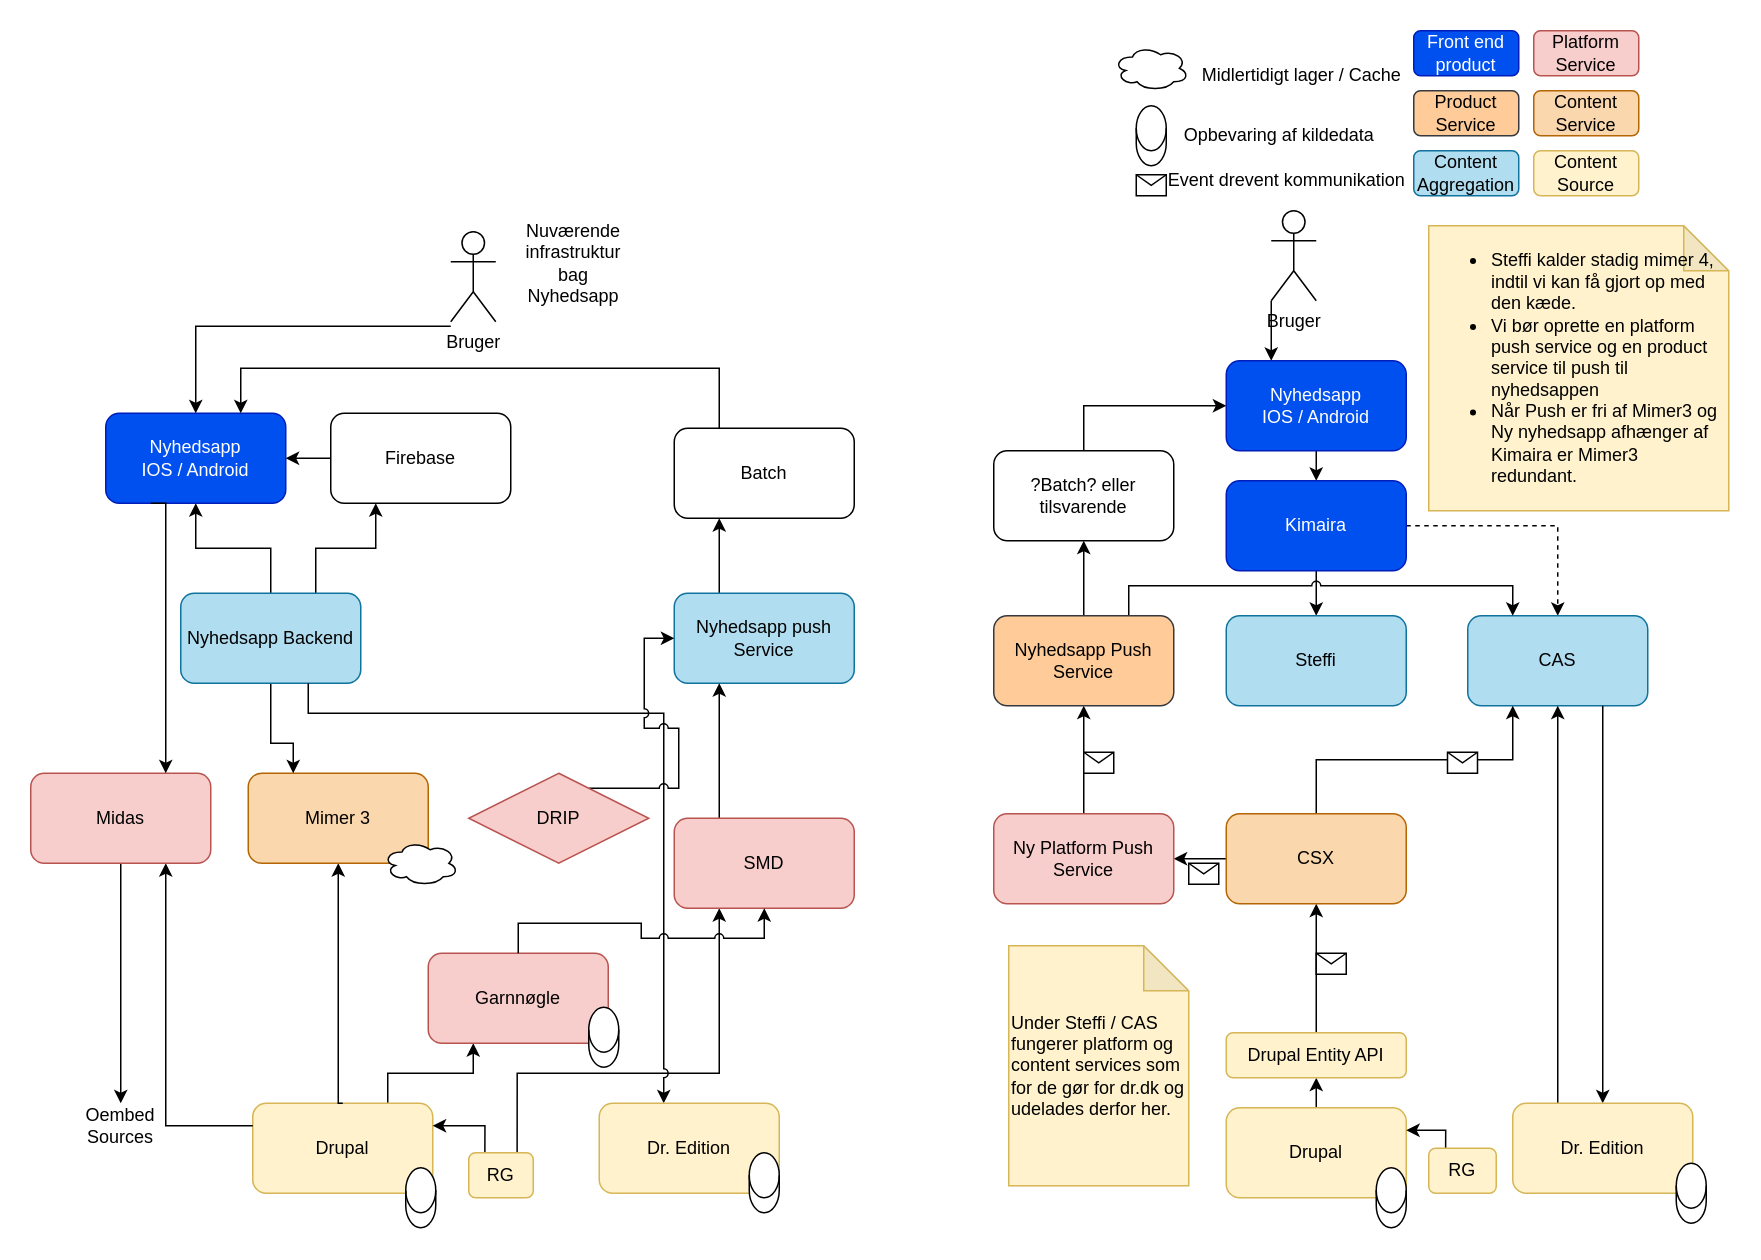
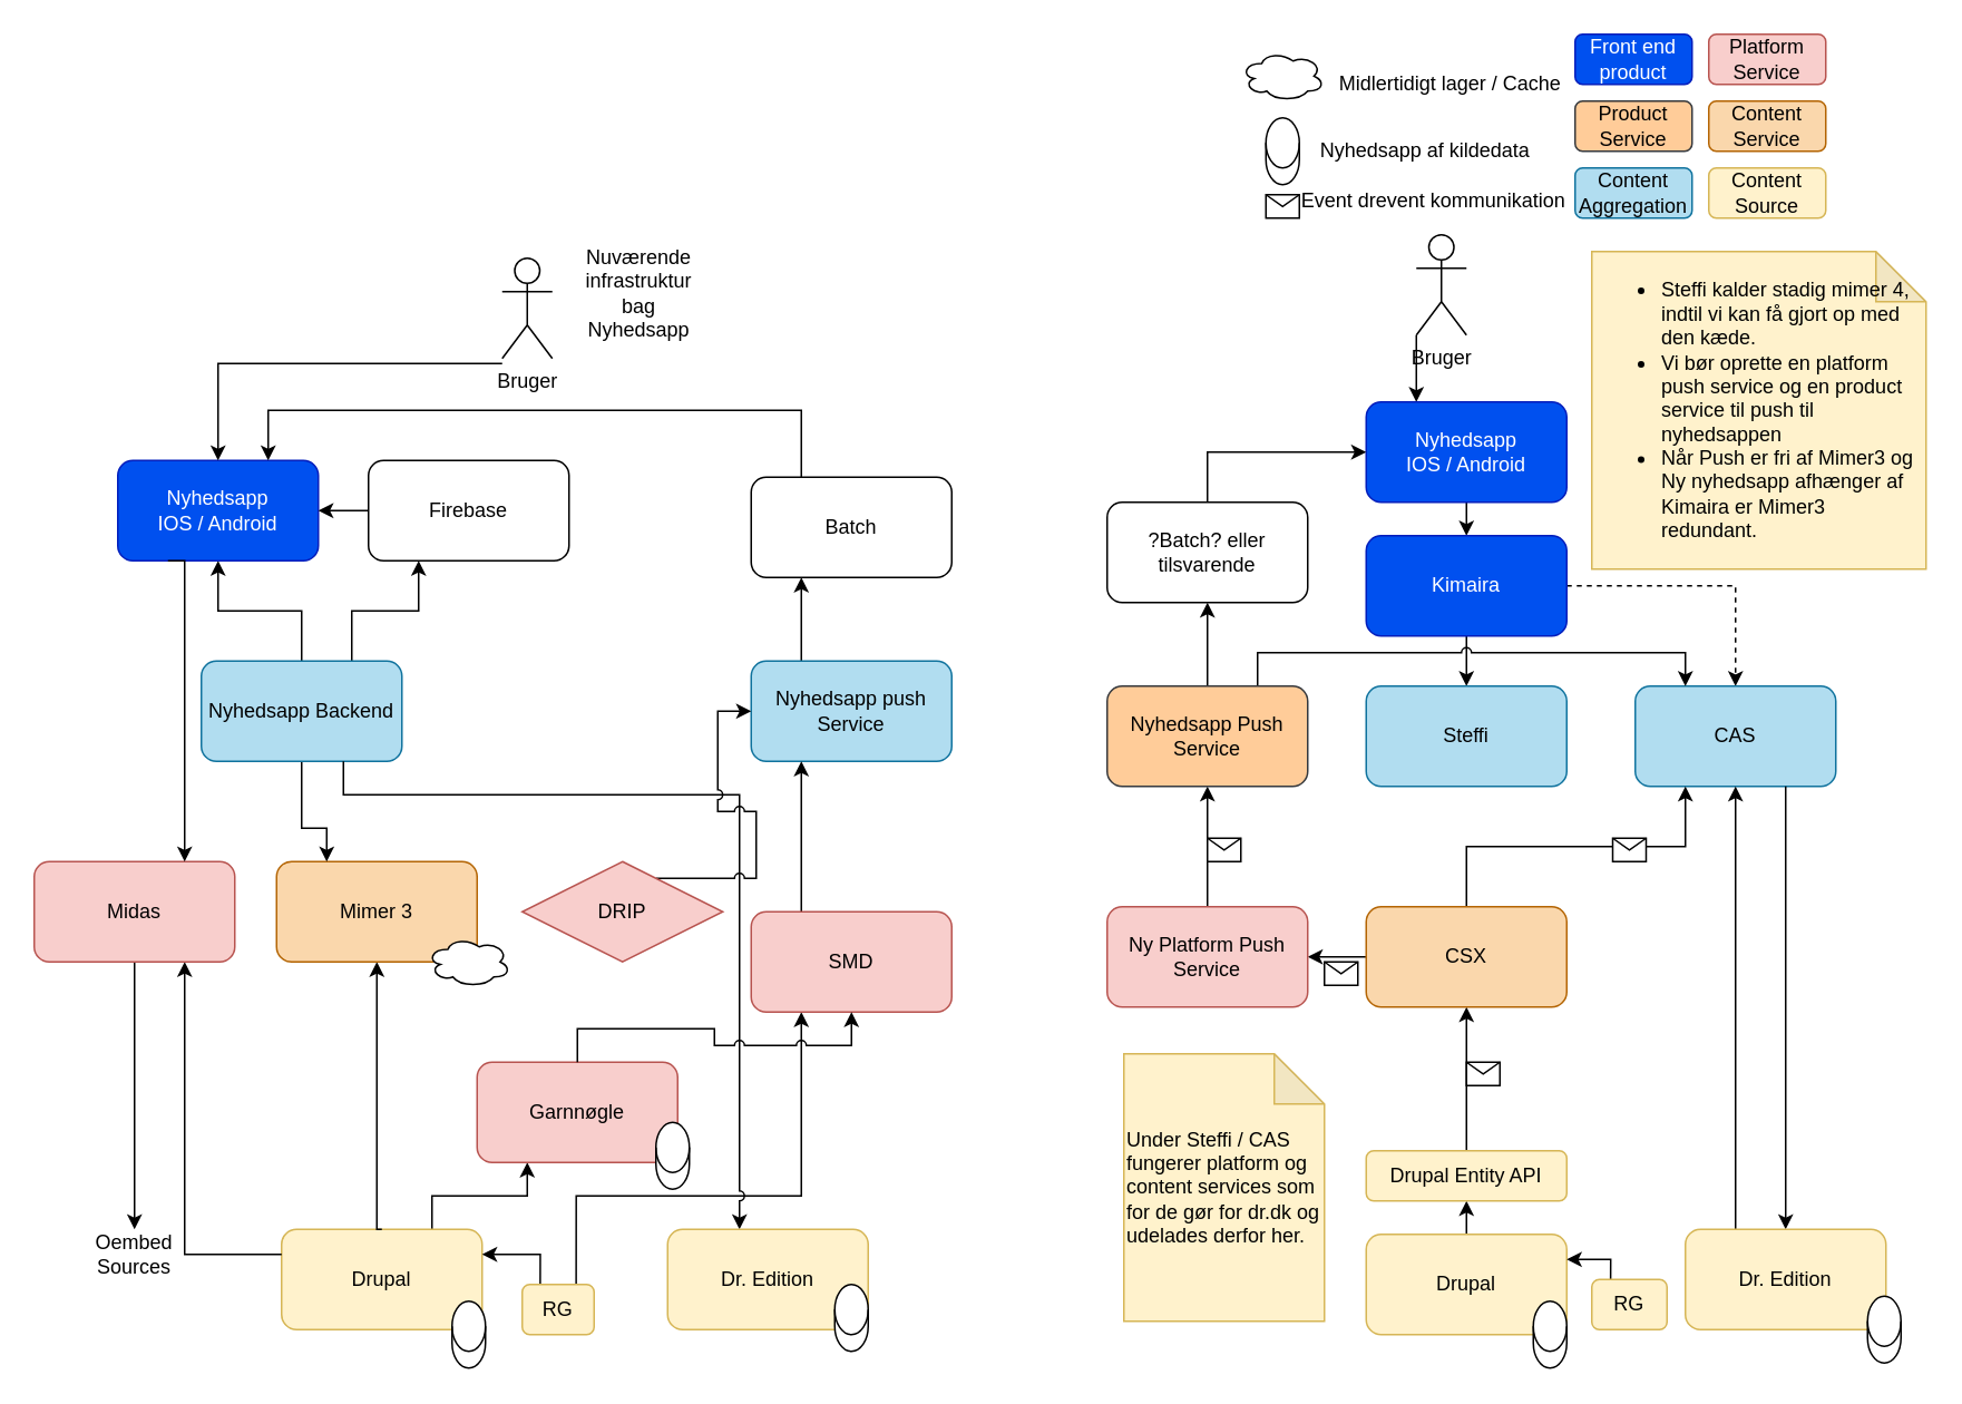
- <mxCell id="40" value="Opbevaring af kildedata" style="text;html=1;align=center;verticalAlign=middle;resizable=0;points=[];autosize=1;strokeColor=none;fillColor=none;fontColor=default;" parent="1" vertex="1"><mxGeometry x="782" y="80" width="140" height="20" as="geometry" /></mxCell>
+ <mxCell id="40" value="Nyhedsapp af kildedata" style="text;html=1;align=center;verticalAlign=middle;resizable=0;points=[];autosize=1;strokeColor=none;fillColor=none;fontColor=default;" parent="1" vertex="1"><mxGeometry x="782" y="80" width="140" height="20" as="geometry" /></mxCell>
